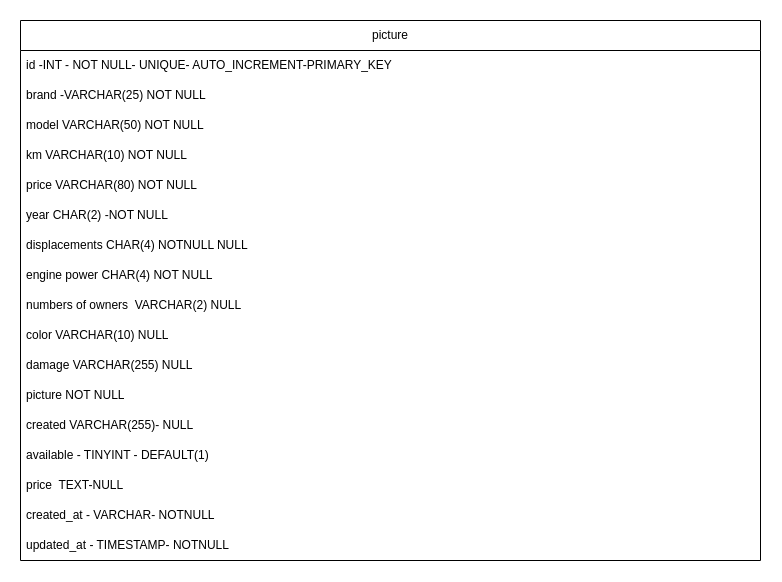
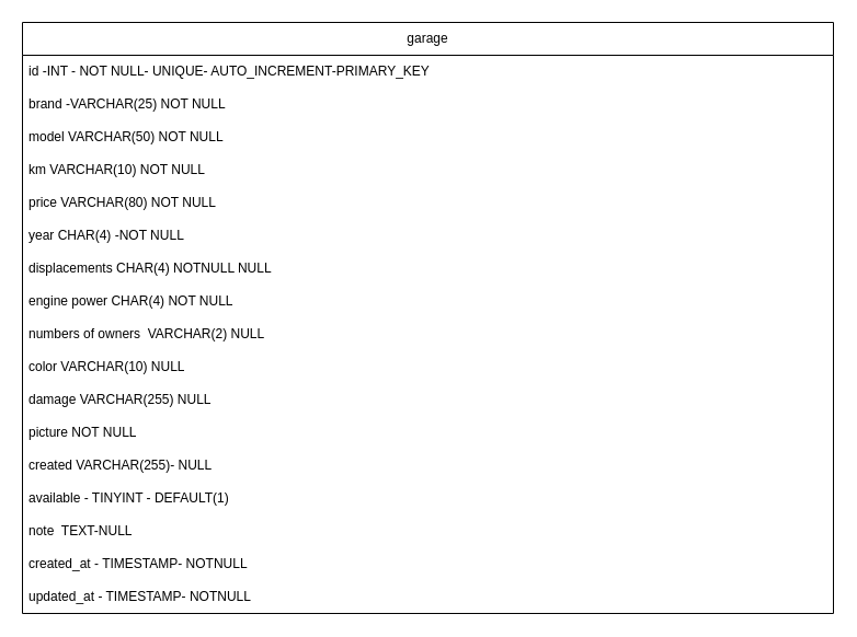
- <mxCell id="2" value="picture" style="swimlane;fontStyle=0;childLayout=stackLayout;horizontal=1;startSize=30;horizontalStack=0;resizeParent=1;resizeParentMax=0;resizeLast=0;collapsible=1;marginBottom=0;whiteSpace=wrap;html=1;" vertex="1" parent="1"><mxGeometry x="20" y="20" width="740" height="540" as="geometry" /></mxCell>
+ <mxCell id="2" value="garage" style="swimlane;fontStyle=0;childLayout=stackLayout;horizontal=1;startSize=30;horizontalStack=0;resizeParent=1;resizeParentMax=0;resizeLast=0;collapsible=1;marginBottom=0;whiteSpace=wrap;html=1;" vertex="1" parent="1"><mxGeometry x="20" y="20" width="740" height="540" as="geometry" /></mxCell>
- <mxCell id="8" value="year CHAR(2) -NOT NULL" style="text;strokeColor=none;fillColor=none;align=left;verticalAlign=middle;spacingLeft=4;spacingRight=4;overflow=hidden;points=[[0,0.5],[1,0.5]];portConstraint=eastwest;rotatable=0;whiteSpace=wrap;html=1;" vertex="1" parent="2"><mxGeometry y="180" width="740" height="30" as="geometry" /></mxCell>
+ <mxCell id="8" value="year CHAR(4) -NOT NULL" style="text;strokeColor=none;fillColor=none;align=left;verticalAlign=middle;spacingLeft=4;spacingRight=4;overflow=hidden;points=[[0,0.5],[1,0.5]];portConstraint=eastwest;rotatable=0;whiteSpace=wrap;html=1;" vertex="1" parent="2"><mxGeometry y="180" width="740" height="30" as="geometry" /></mxCell>
- <mxCell id="17" value="price&amp;nbsp; TEXT-NULL&amp;nbsp;" style="text;strokeColor=none;fillColor=none;align=left;verticalAlign=middle;spacingLeft=4;spacingRight=4;overflow=hidden;points=[[0,0.5],[1,0.5]];portConstraint=eastwest;rotatable=0;whiteSpace=wrap;html=1;" vertex="1" parent="2"><mxGeometry y="450" width="740" height="30" as="geometry" /></mxCell>
+ <mxCell id="17" value="note&amp;nbsp; TEXT-NULL&amp;nbsp;" style="text;strokeColor=none;fillColor=none;align=left;verticalAlign=middle;spacingLeft=4;spacingRight=4;overflow=hidden;points=[[0,0.5],[1,0.5]];portConstraint=eastwest;rotatable=0;whiteSpace=wrap;html=1;" vertex="1" parent="2"><mxGeometry y="450" width="740" height="30" as="geometry" /></mxCell>
- <mxCell id="18" value="created_at - VARCHAR- NOTNULL" style="text;strokeColor=none;fillColor=none;align=left;verticalAlign=middle;spacingLeft=4;spacingRight=4;overflow=hidden;points=[[0,0.5],[1,0.5]];portConstraint=eastwest;rotatable=0;whiteSpace=wrap;html=1;" vertex="1" parent="2"><mxGeometry y="480" width="740" height="30" as="geometry" /></mxCell>
+ <mxCell id="18" value="created_at - TIMESTAMP- NOTNULL" style="text;strokeColor=none;fillColor=none;align=left;verticalAlign=middle;spacingLeft=4;spacingRight=4;overflow=hidden;points=[[0,0.5],[1,0.5]];portConstraint=eastwest;rotatable=0;whiteSpace=wrap;html=1;" vertex="1" parent="2"><mxGeometry y="480" width="740" height="30" as="geometry" /></mxCell>
